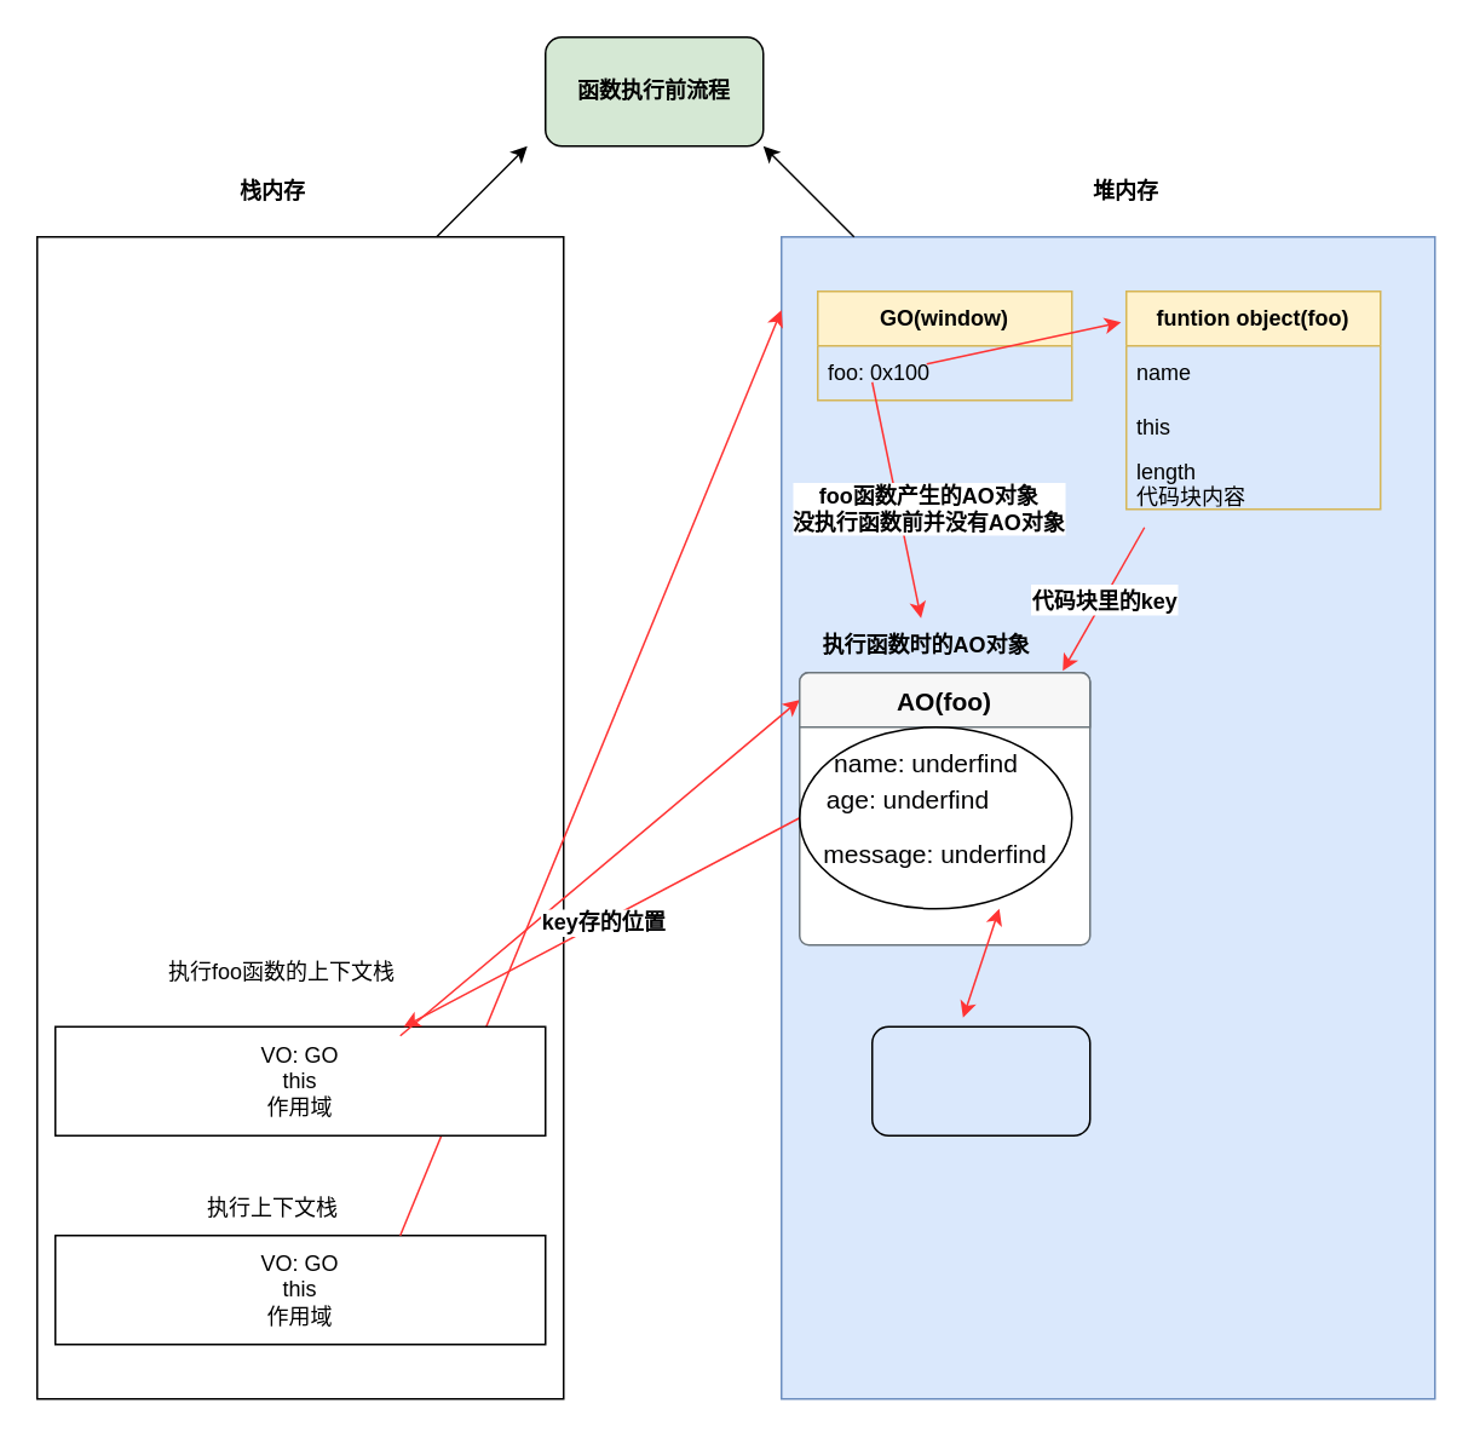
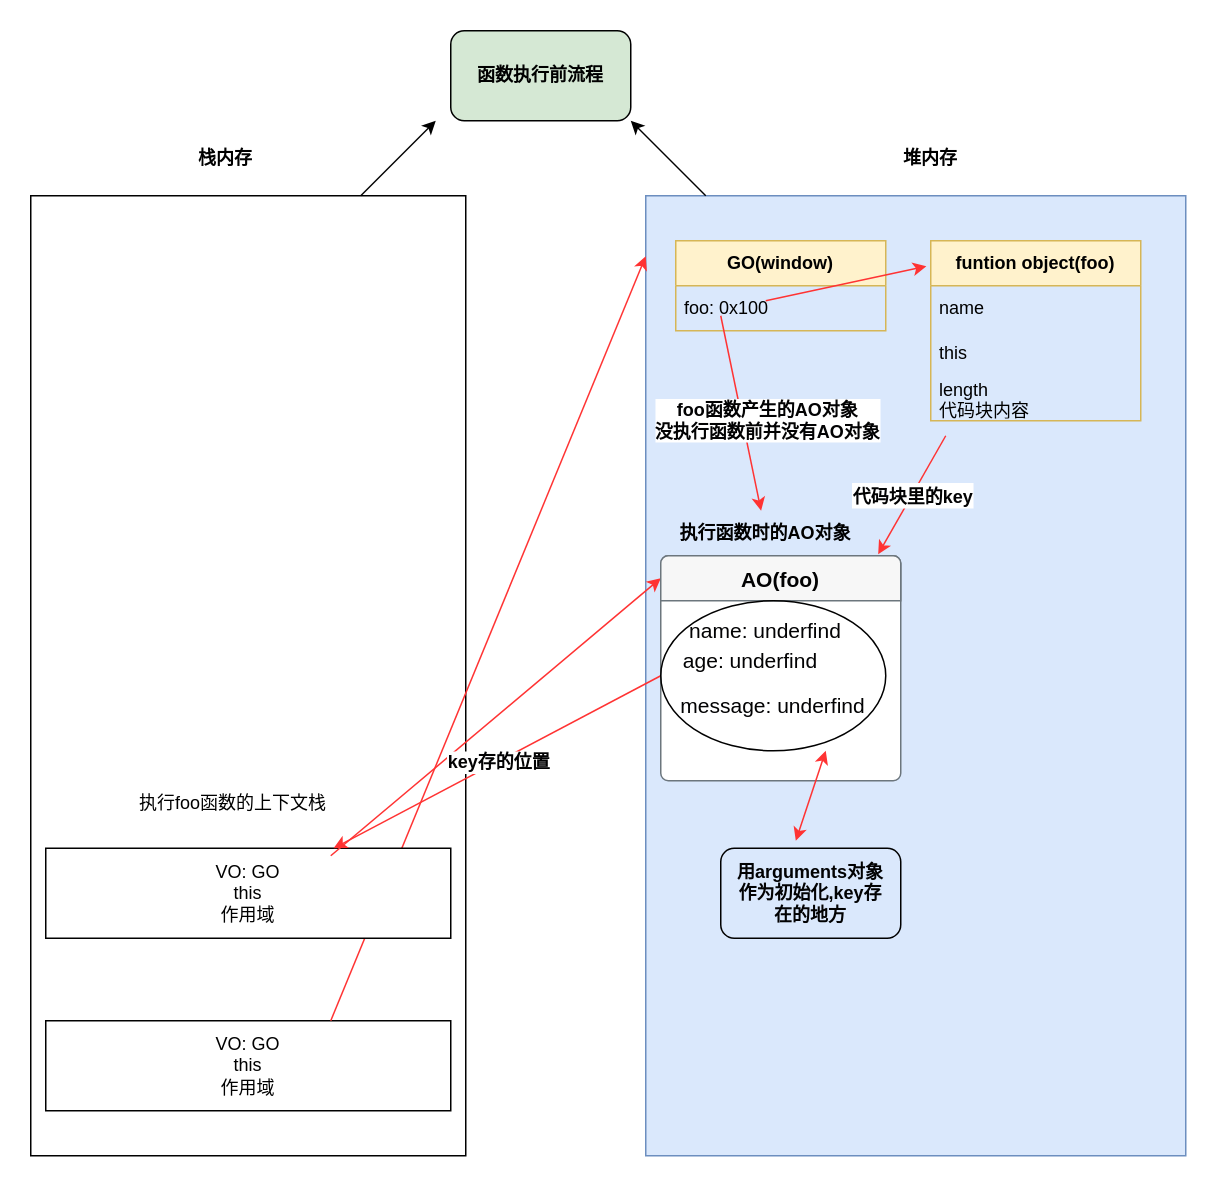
+ <mxCell id="37" value="&lt;b&gt;用arguments对象作为初始化,key存在的地方&lt;/b&gt;" style="text;html=1;strokeColor=none;fillColor=none;align=center;verticalAlign=middle;whiteSpace=wrap;rounded=0;fontSize=12;fontColor=#020203;" parent="1" vertex="1"><mxGeometry x="490" y="580" width="100" height="30" as="geometry" /></mxCell>
- <mxCell id="10" value="执行上下文栈" style="text;html=1;strokeColor=none;fillColor=none;align=center;verticalAlign=middle;whiteSpace=wrap;rounded=0;" parent="1" vertex="1"><mxGeometry x="110" y="650" width="80" height="30" as="geometry" /></mxCell>
